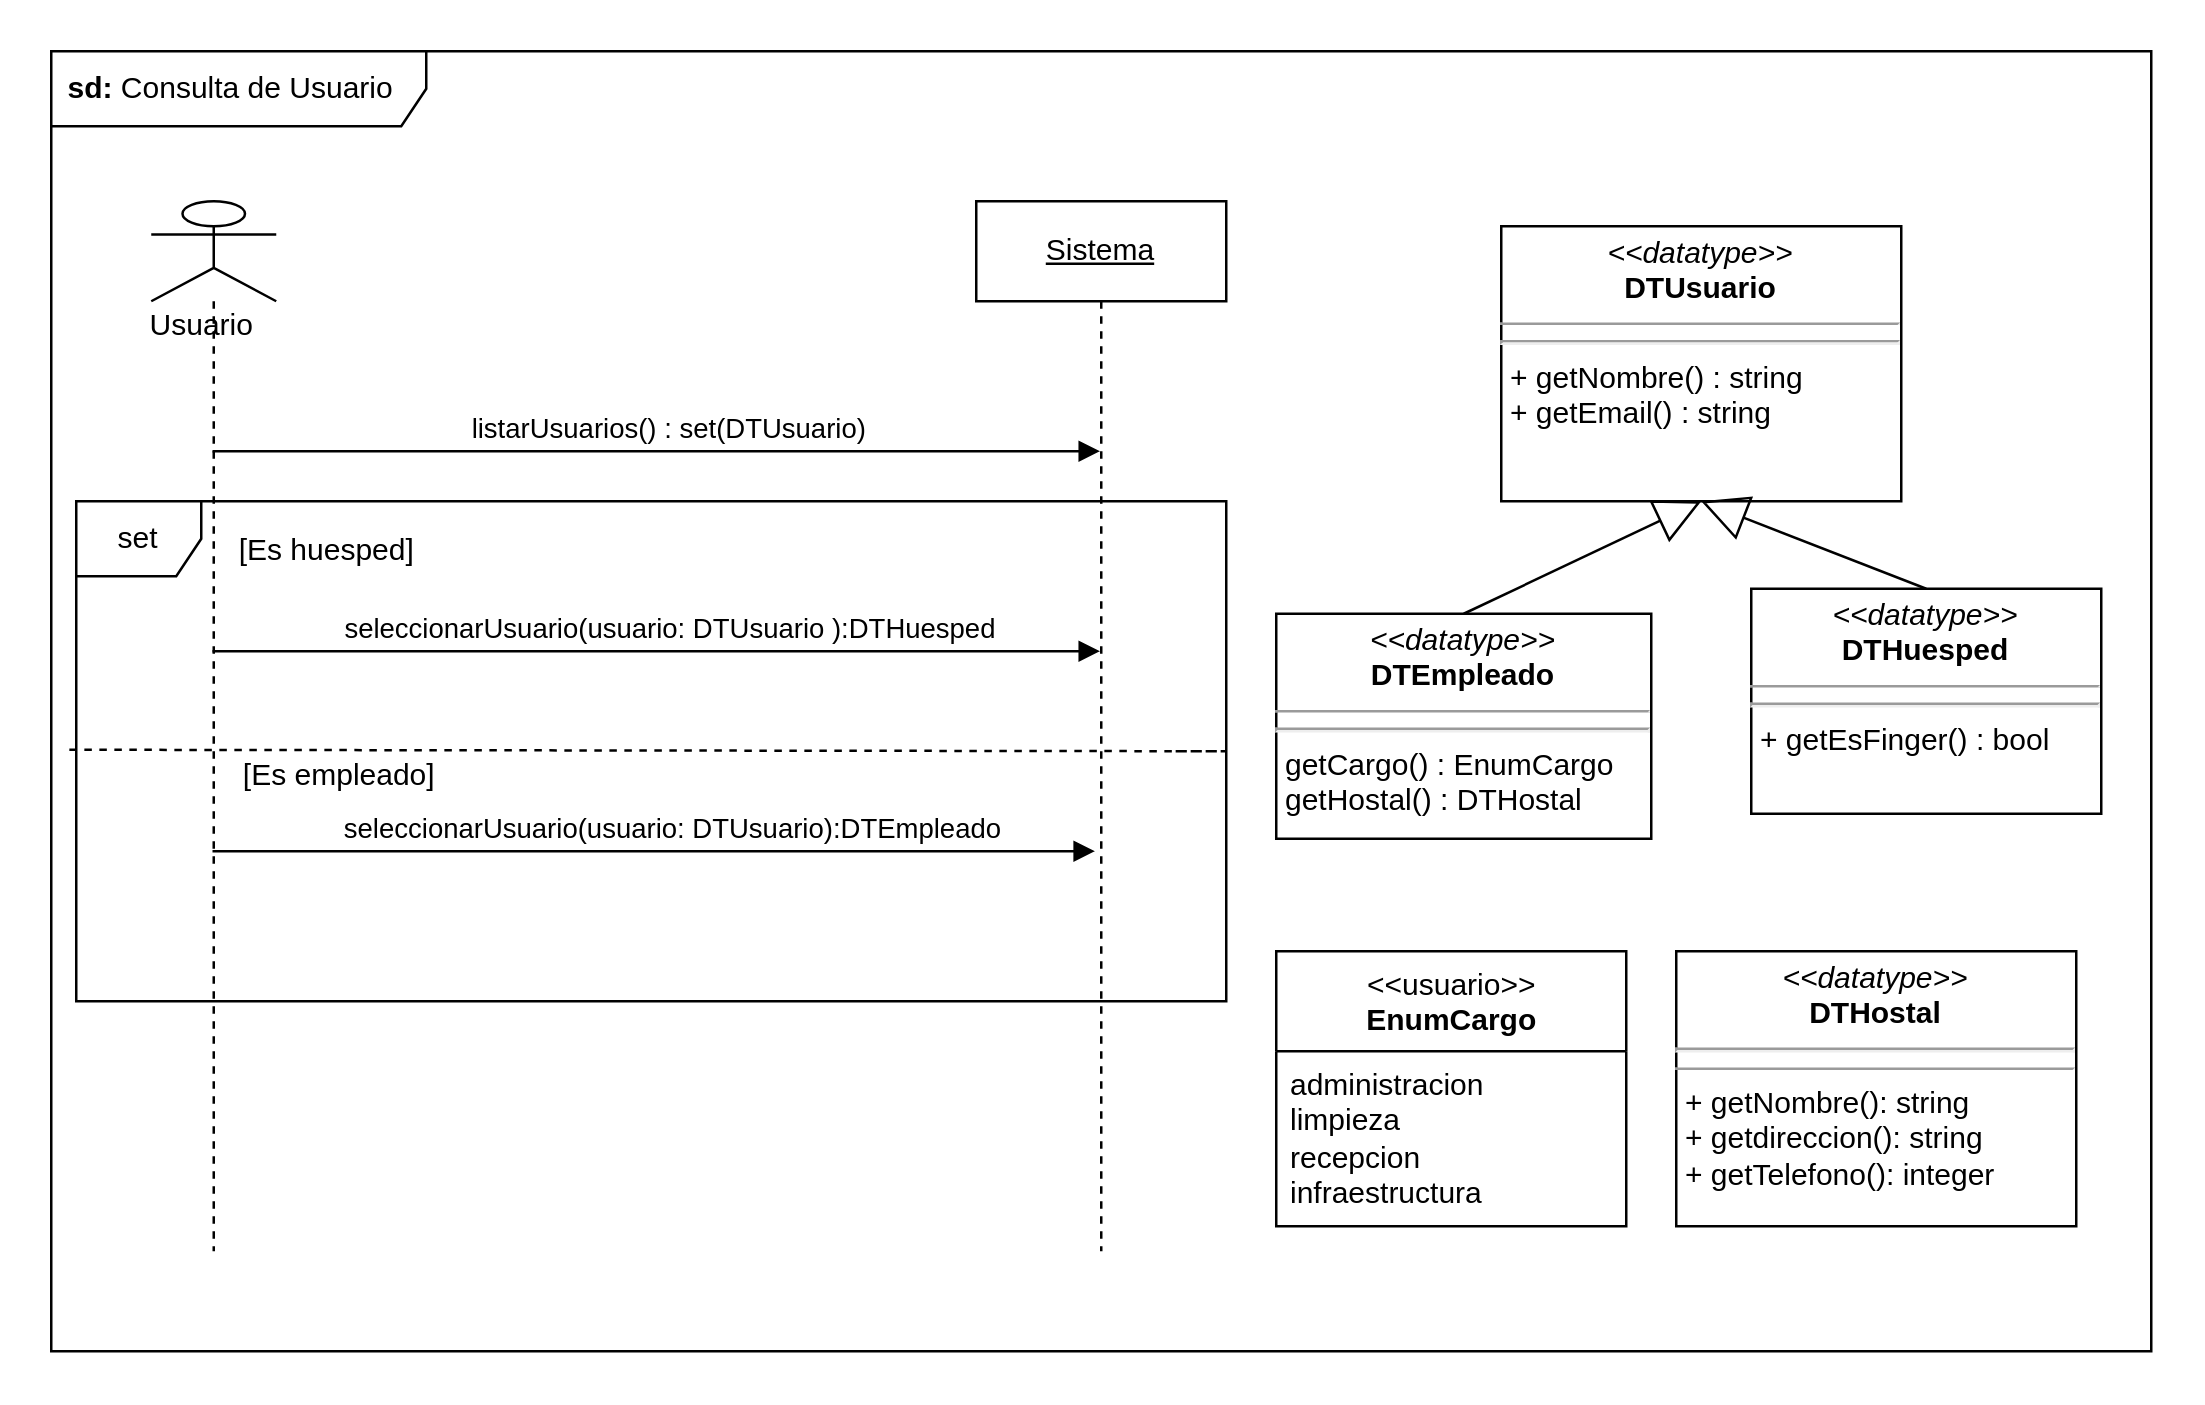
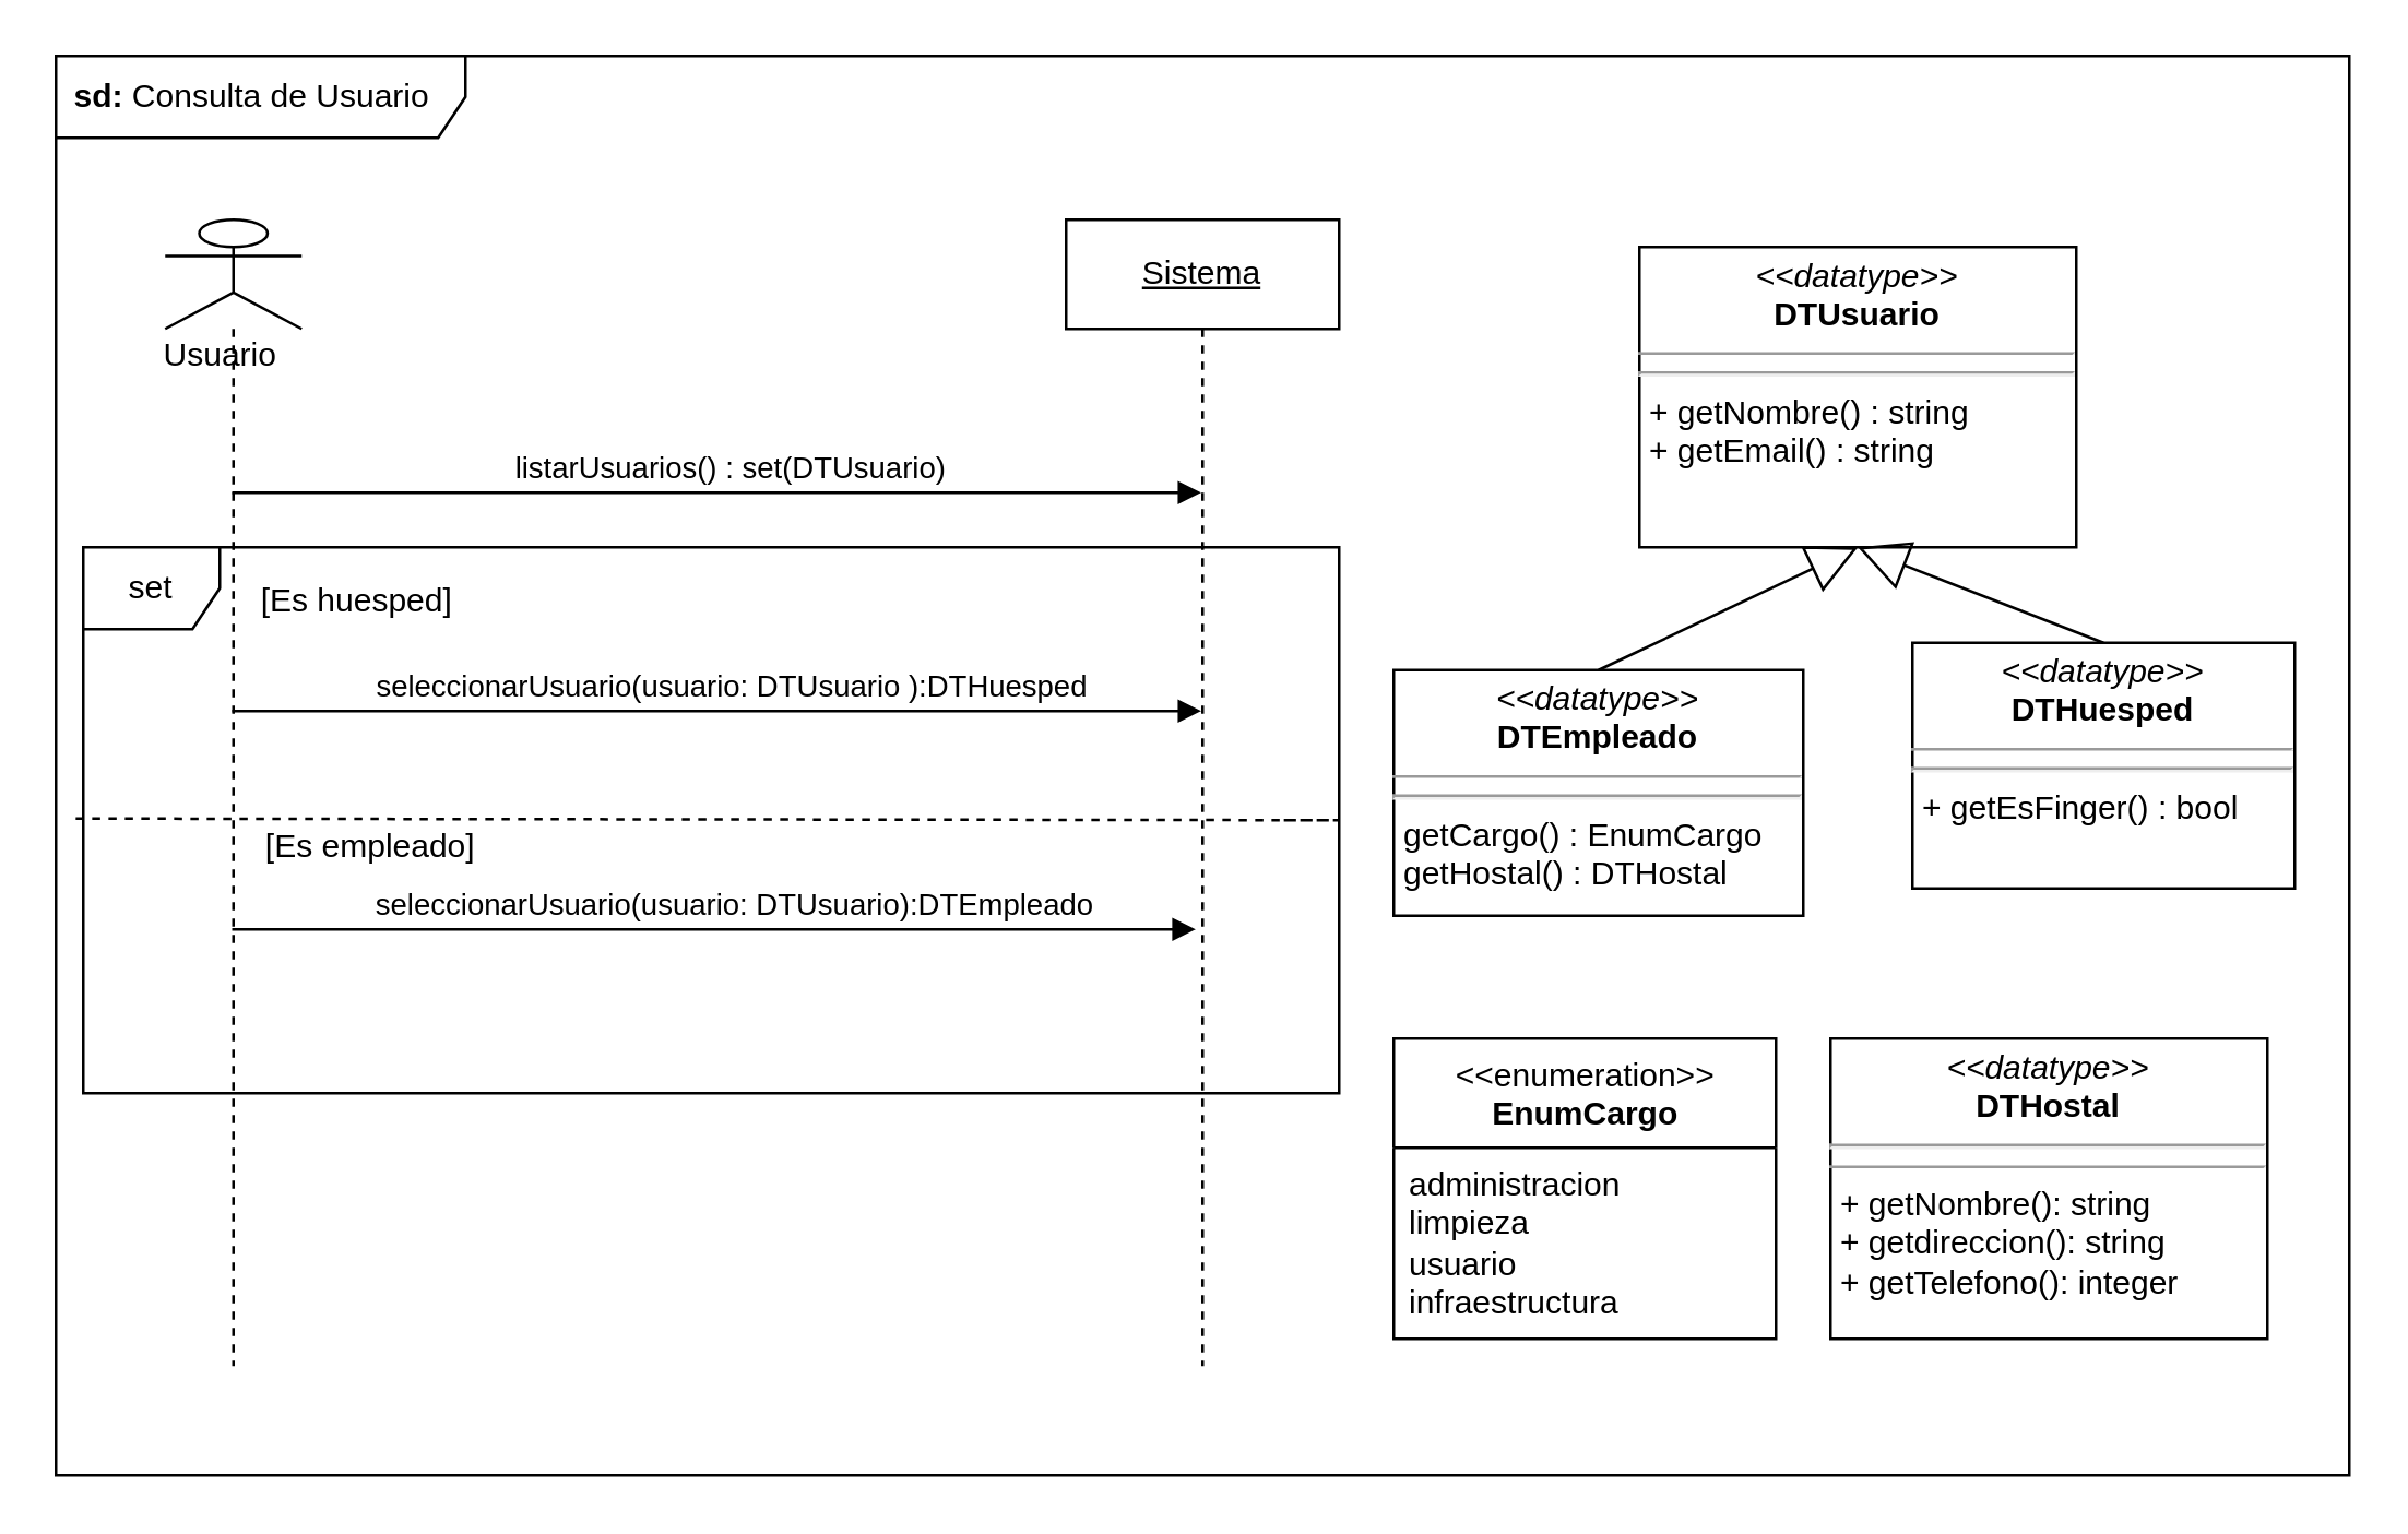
- <mxCell id="12" value="&amp;lt;&amp;lt;usuario&amp;gt;&amp;gt;&lt;br&gt;&lt;b&gt;EnumCargo&lt;/b&gt;" style="swimlane;fontStyle=0;align=center;verticalAlign=top;childLayout=stackLayout;horizontal=1;startSize=40;horizontalStack=0;resizeParent=1;resizeParentMax=0;resizeLast=0;collapsible=0;marginBottom=0;html=1;" vertex="1" parent="1"><mxGeometry x="510" y="380" width="140" height="110" as="geometry" /></mxCell>
+ <mxCell id="12" value="&amp;lt;&amp;lt;enumeration&amp;gt;&amp;gt;&lt;br&gt;&lt;b&gt;EnumCargo&lt;/b&gt;" style="swimlane;fontStyle=0;align=center;verticalAlign=top;childLayout=stackLayout;horizontal=1;startSize=40;horizontalStack=0;resizeParent=1;resizeParentMax=0;resizeLast=0;collapsible=0;marginBottom=0;html=1;" vertex="1" parent="1"><mxGeometry x="510" y="380" width="140" height="110" as="geometry" /></mxCell>
- <mxCell id="13" value="administracion&lt;br&gt;limpieza&lt;br&gt;recepcion&lt;br&gt;infraestructura" style="text;html=1;strokeColor=none;fillColor=none;align=left;verticalAlign=middle;spacingLeft=4;spacingRight=4;overflow=hidden;rotatable=0;points=[[0,0.5],[1,0.5]];portConstraint=eastwest;" vertex="1" parent="12"><mxGeometry y="40" width="140" height="70" as="geometry" /></mxCell>
+ <mxCell id="13" value="administracion&lt;br&gt;limpieza&lt;br&gt;usuario&lt;br&gt;infraestructura" style="text;html=1;strokeColor=none;fillColor=none;align=left;verticalAlign=middle;spacingLeft=4;spacingRight=4;overflow=hidden;rotatable=0;points=[[0,0.5],[1,0.5]];portConstraint=eastwest;" vertex="1" parent="12"><mxGeometry y="40" width="140" height="70" as="geometry" /></mxCell>
